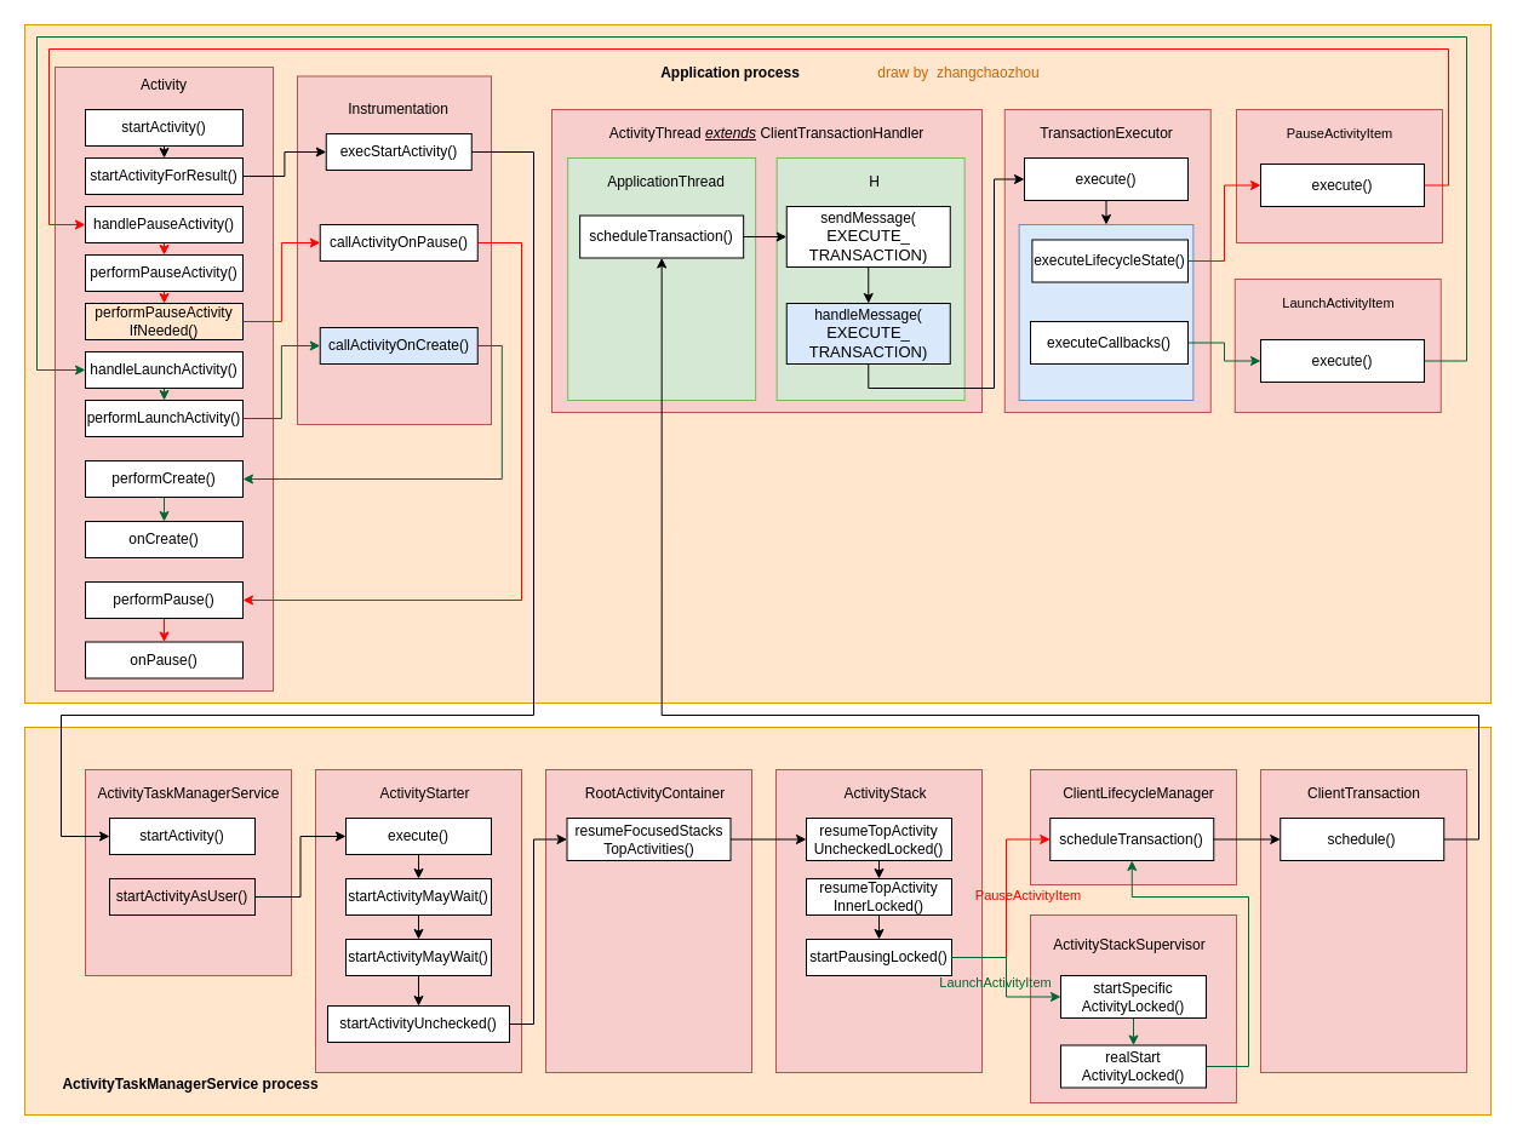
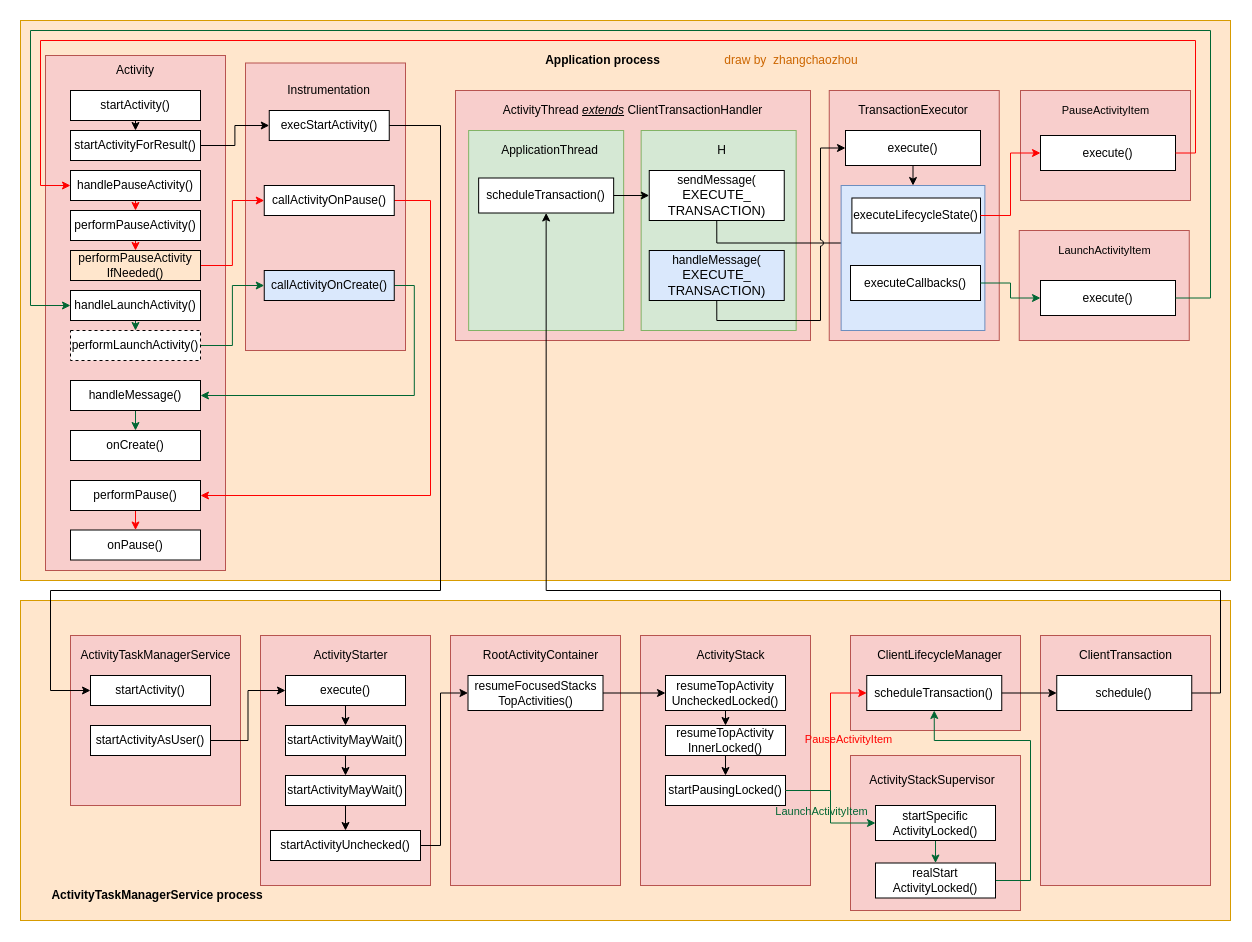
- <mxCell id="53" style="edgeStyle=orthogonalEdgeStyle;rounded=0;comic=0;jumpStyle=arc;orthogonalLoop=1;jettySize=auto;html=1;exitX=0.5;exitY=1;exitDx=0;exitDy=0;entryX=0.5;entryY=0;entryDx=0;entryDy=0;" edge="1" parent="1" source="54" target="56"><mxGeometry relative="1" as="geometry" /></mxCell>
+ <mxCell id="53" style="edgeStyle=orthogonalEdgeStyle;rounded=0;comic=0;jumpStyle=arc;orthogonalLoop=1;jettySize=auto;html=1;exitX=0.5;exitY=1;exitDx=0;exitDy=0;" edge="1" parent="1" source="54" target="61"><mxGeometry relative="1" as="geometry" /></mxCell>
- <mxCell id="98" value="performLaunchActivity()" style="rounded=0;whiteSpace=wrap;html=1;" vertex="1" parent="1"><mxGeometry x="70" y="330" width="130" height="30" as="geometry" /></mxCell>
+ <mxCell id="98" value="performLaunchActivity()" style="rounded=0;whiteSpace=wrap;html=1;dashed=1;" vertex="1" parent="1"><mxGeometry x="70" y="330" width="130" height="30" as="geometry" /></mxCell>
- <mxCell id="106" value="performCreate()" style="rounded=0;whiteSpace=wrap;html=1;" vertex="1" parent="1"><mxGeometry x="70" y="380" width="130" height="30" as="geometry" /></mxCell>
+ <mxCell id="106" value="handleMessage()" style="rounded=0;whiteSpace=wrap;html=1;" vertex="1" parent="1"><mxGeometry x="70" y="380" width="130" height="30" as="geometry" /></mxCell>
- <mxCell id="9" value="startActivityAsUser()" style="rounded=0;whiteSpace=wrap;html=1;fillColor=#f8cecc;" vertex="1" parent="1"><mxGeometry x="90" y="725" width="120" height="30" as="geometry" /></mxCell>
+ <mxCell id="9" value="startActivityAsUser()" style="rounded=0;whiteSpace=wrap;html=1;" vertex="1" parent="1"><mxGeometry x="90" y="725" width="120" height="30" as="geometry" /></mxCell>
